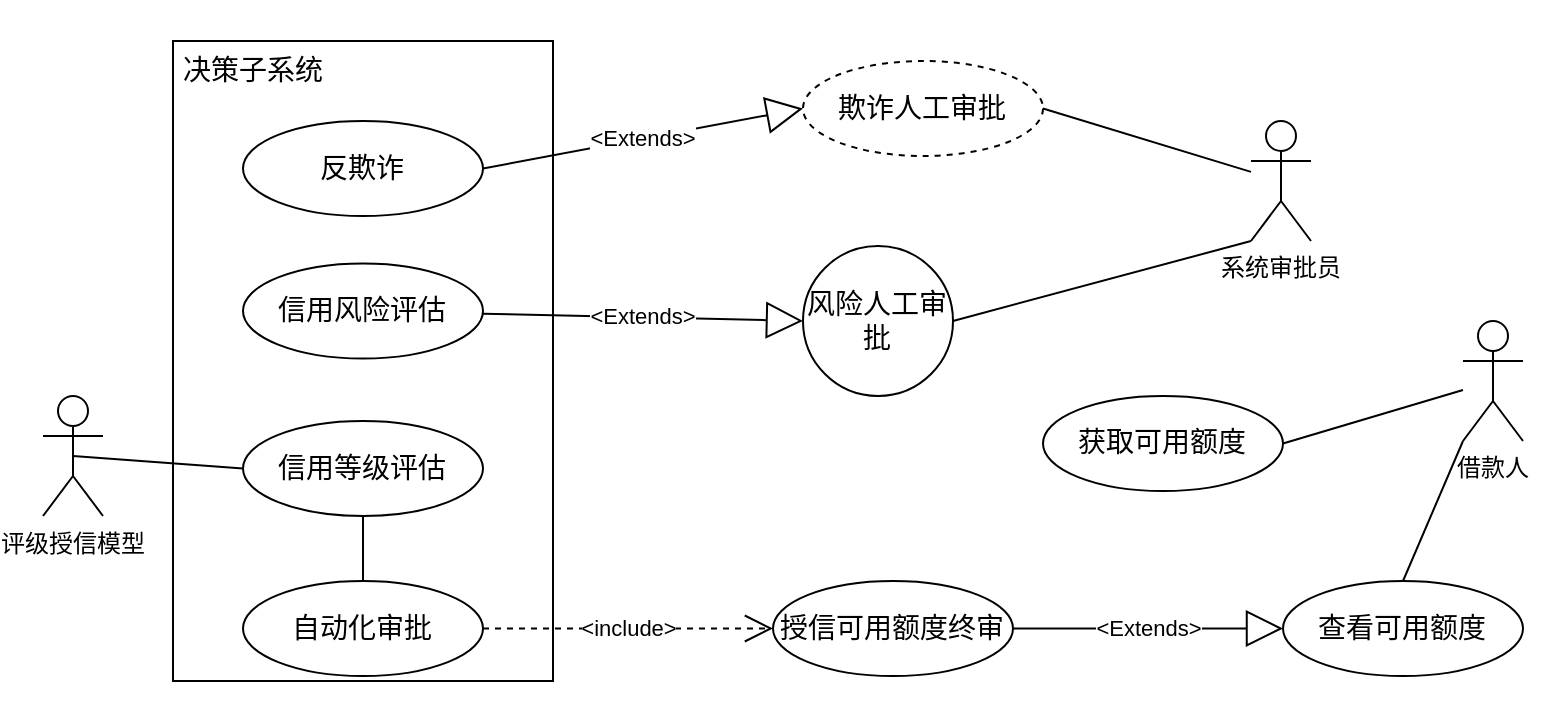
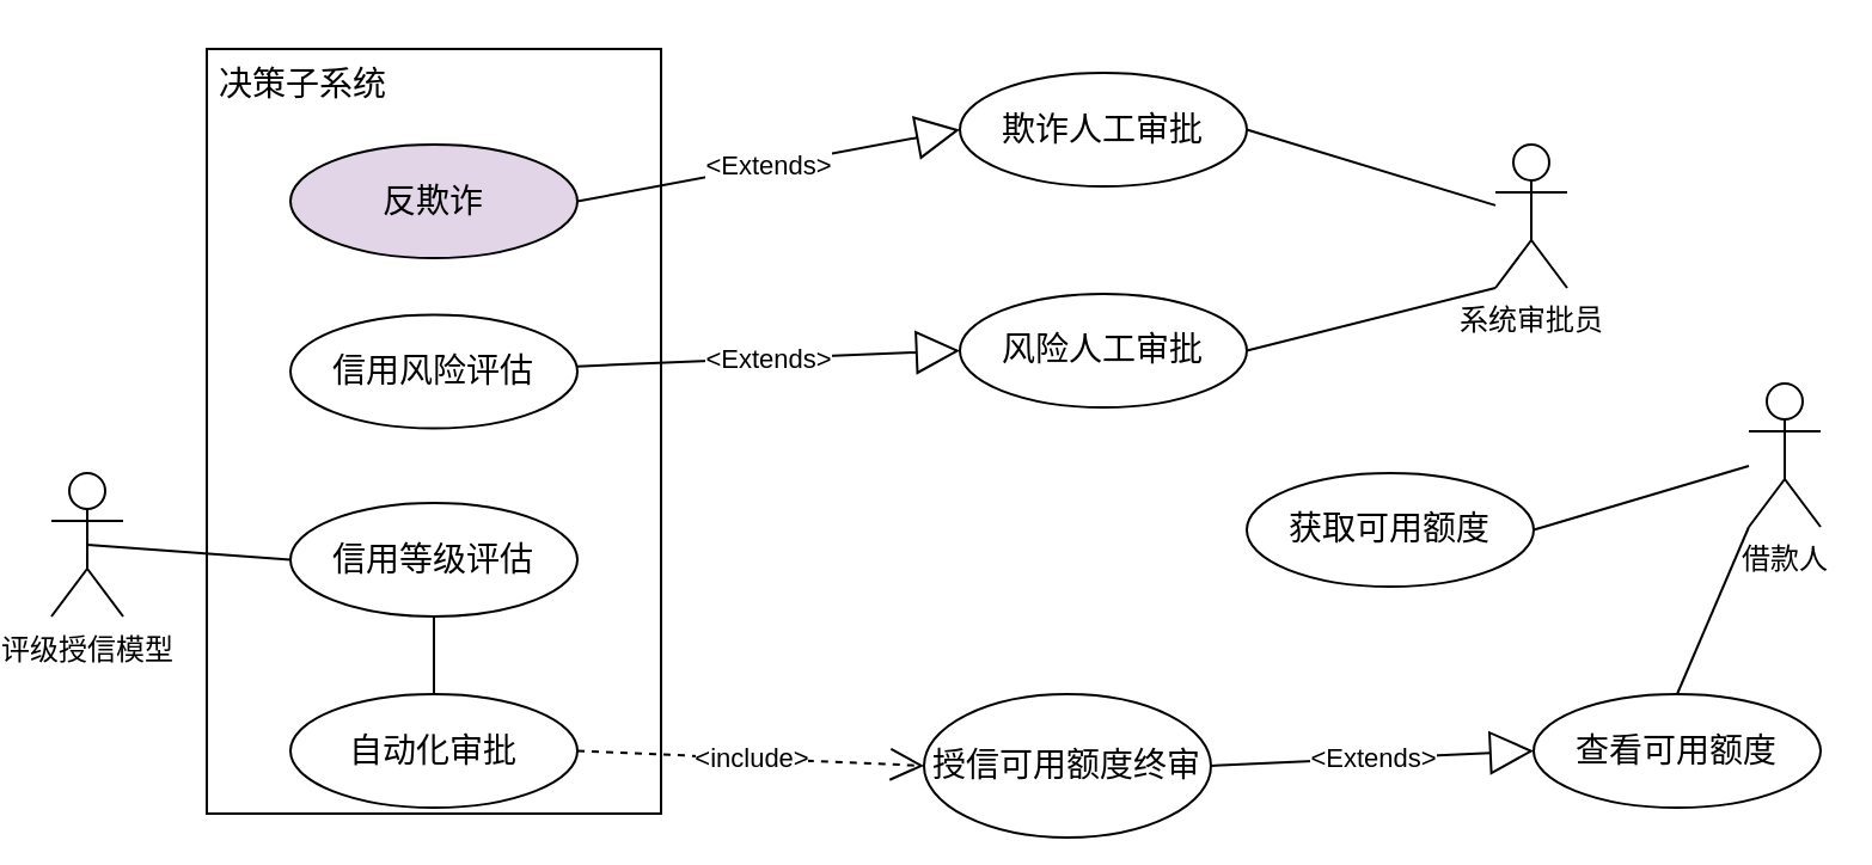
- <mxCell id="10" value="&lt;span style=&quot;font-size: 14px;&quot;&gt;欺诈人工审批&lt;/span&gt;" style="ellipse;whiteSpace=wrap;html=1;dashed=1;" parent="1" vertex="1"><mxGeometry x="400" y="30" width="120" height="47.5" as="geometry" /></mxCell>
+ <mxCell id="10" value="&lt;span style=&quot;font-size: 14px;&quot;&gt;欺诈人工审批&lt;/span&gt;" style="ellipse;whiteSpace=wrap;html=1;" parent="1" vertex="1"><mxGeometry x="400" y="30" width="120" height="47.5" as="geometry" /></mxCell>
- <mxCell id="4" value="&lt;span style=&quot;font-size: 14px;&quot;&gt;反欺诈&lt;/span&gt;" style="ellipse;whiteSpace=wrap;html=1;" parent="1" vertex="1"><mxGeometry x="120" y="60" width="120" height="47.5" as="geometry" /></mxCell>
+ <mxCell id="4" value="&lt;span style=&quot;font-size: 14px;&quot;&gt;反欺诈&lt;/span&gt;" style="ellipse;whiteSpace=wrap;html=1;fillColor=#e1d5e7;" parent="1" vertex="1"><mxGeometry x="120" y="60" width="120" height="47.5" as="geometry" /></mxCell>
- <mxCell id="12" value="&lt;span style=&quot;font-size: 14px;&quot;&gt;风险人工审批&lt;/span&gt;" style="ellipse;whiteSpace=wrap;html=1;" parent="1" vertex="1"><mxGeometry x="400" y="122.5" width="75" height="75" as="geometry" /></mxCell>
+ <mxCell id="12" value="&lt;span style=&quot;font-size: 14px;&quot;&gt;风险人工审批&lt;/span&gt;" style="ellipse;whiteSpace=wrap;html=1;" parent="1" vertex="1"><mxGeometry x="400" y="122.5" width="120" height="47.5" as="geometry" /></mxCell>
- <mxCell id="17" value="&lt;span style=&quot;font-size: 14px;&quot;&gt;授信可用额度终审&lt;/span&gt;" style="ellipse;whiteSpace=wrap;html=1;" parent="1" vertex="1"><mxGeometry x="385" y="290" width="120" height="47.5" as="geometry" /></mxCell>
+ <mxCell id="17" value="&lt;span style=&quot;font-size: 14px;&quot;&gt;授信可用额度终审&lt;/span&gt;" style="ellipse;whiteSpace=wrap;html=1;" parent="1" vertex="1"><mxGeometry x="385" y="290" width="120" height="60" as="geometry" /></mxCell>
